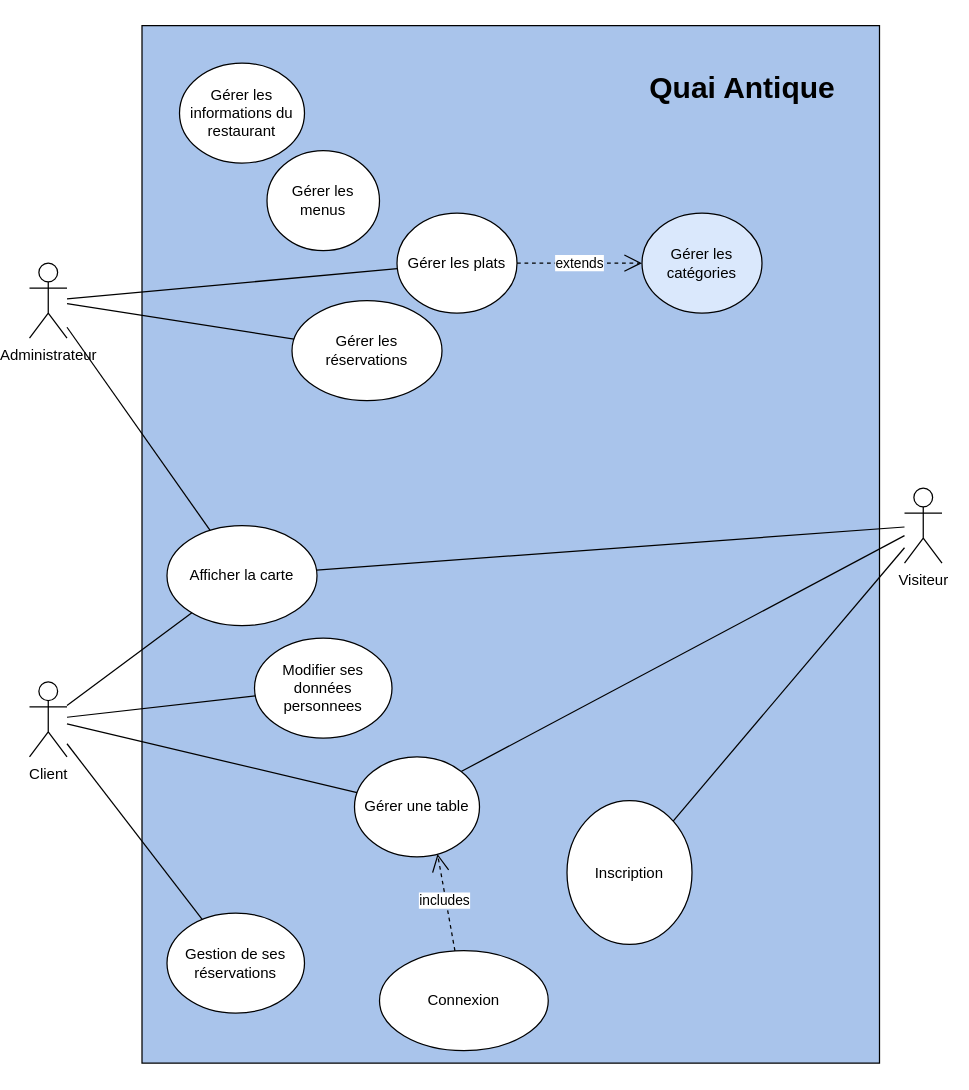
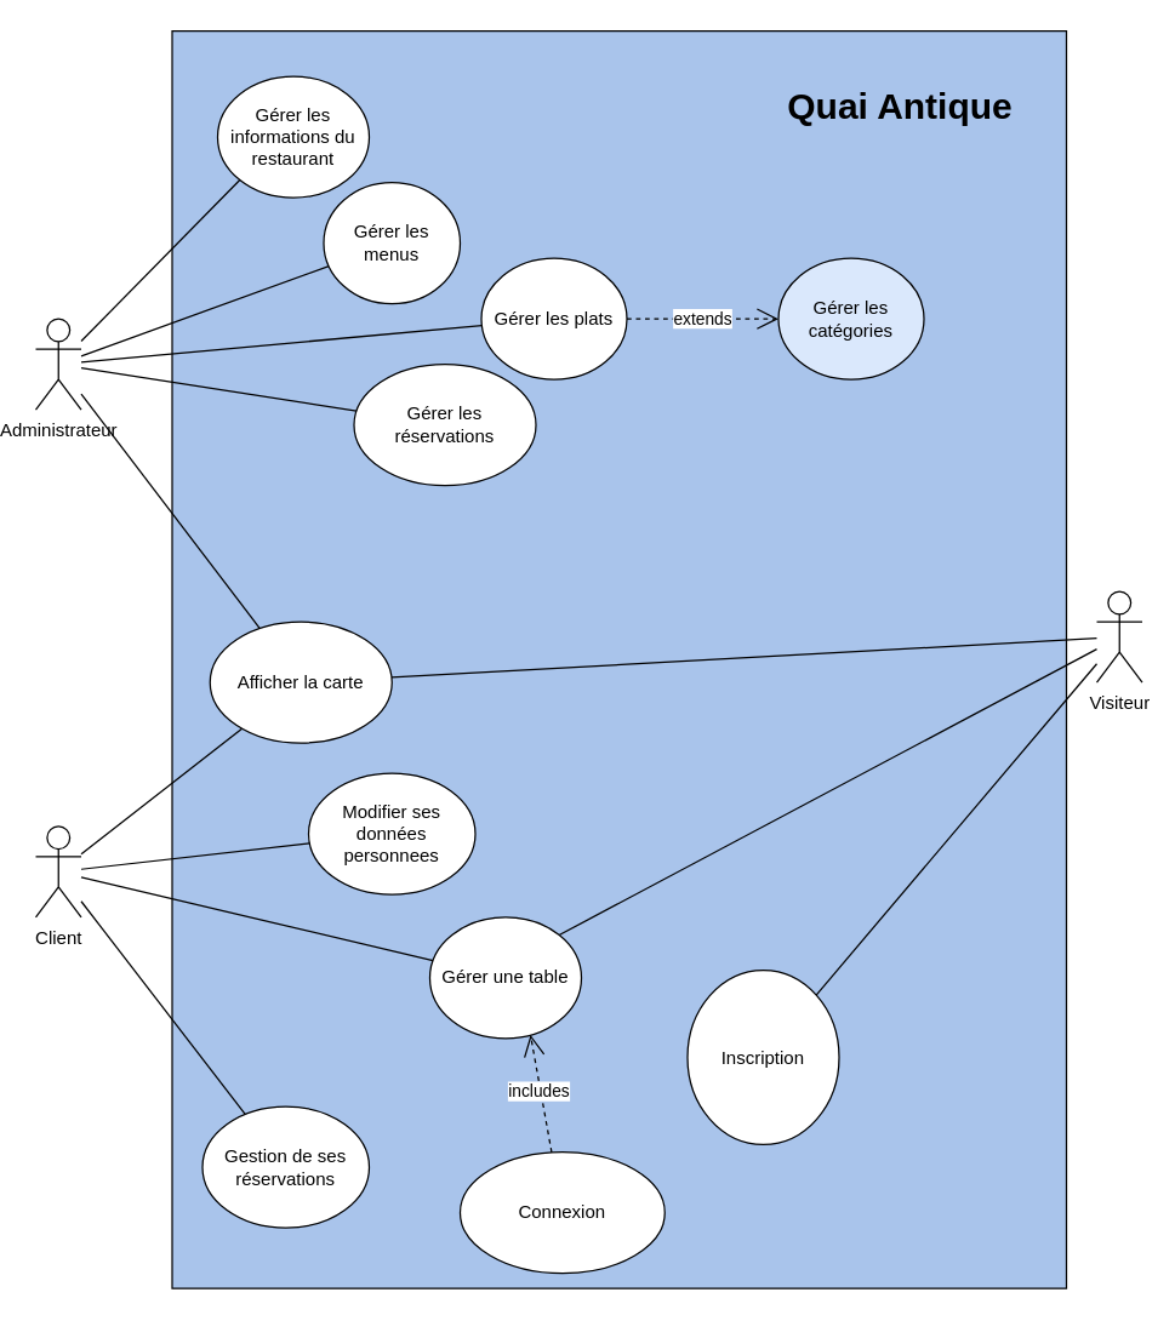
+ <mxCell id="5" style="rounded=0;orthogonalLoop=1;jettySize=auto;html=1;entryX=0;entryY=1;entryDx=0;entryDy=0;endArrow=none;endFill=0;" edge="1" parent="1" source="10" target="4"><mxGeometry relative="1" as="geometry" /></mxCell>
+ <mxCell id="6" style="rounded=0;orthogonalLoop=1;jettySize=auto;html=1;endArrow=none;endFill=0;" edge="1" parent="1" source="10" target="20"><mxGeometry relative="1" as="geometry" /></mxCell>
- <mxCell id="23" value="Afficher la carte" style="ellipse;whiteSpace=wrap;html=1;" vertex="1" parent="1"><mxGeometry x="130" y="420" width="120" height="80" as="geometry" /></mxCell>
+ <mxCell id="23" value="Afficher la carte" style="ellipse;whiteSpace=wrap;html=1;" vertex="1" parent="1"><mxGeometry x="135" y="410" width="120" height="80" as="geometry" /></mxCell>
